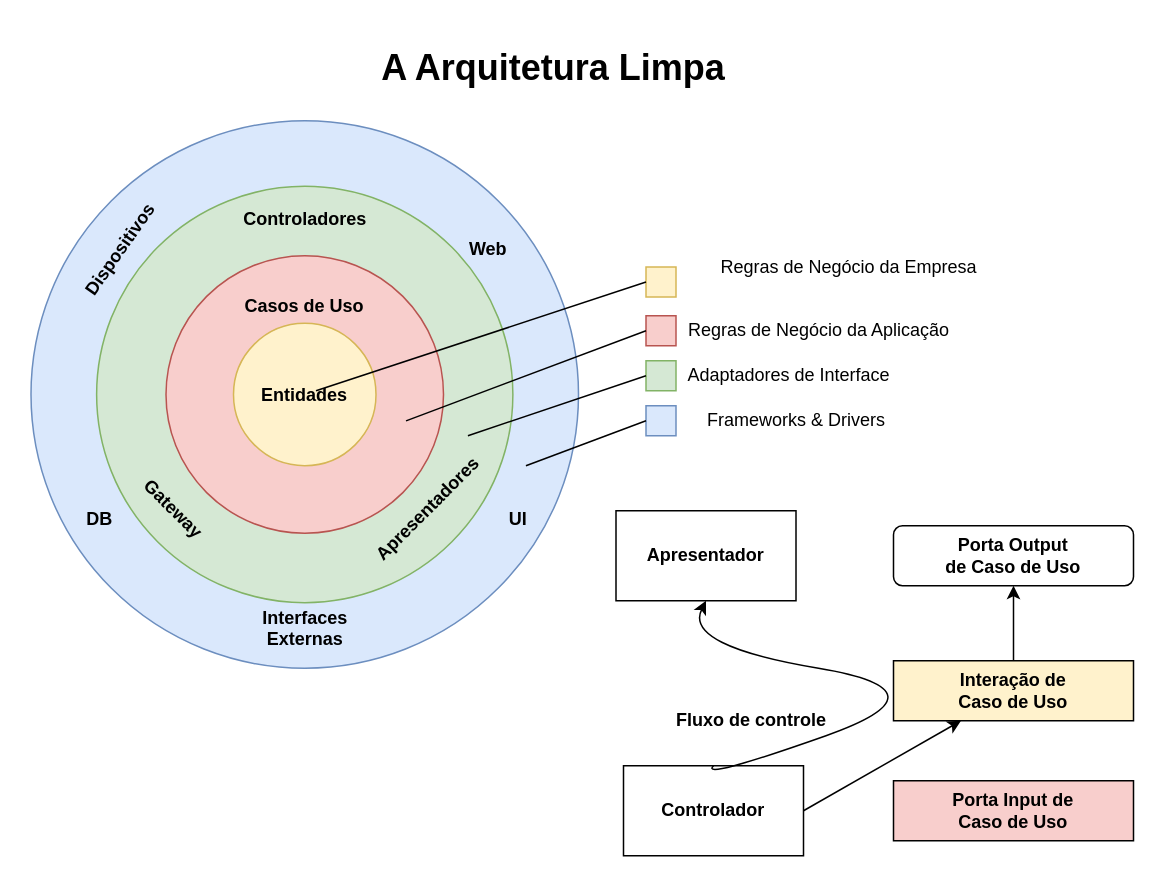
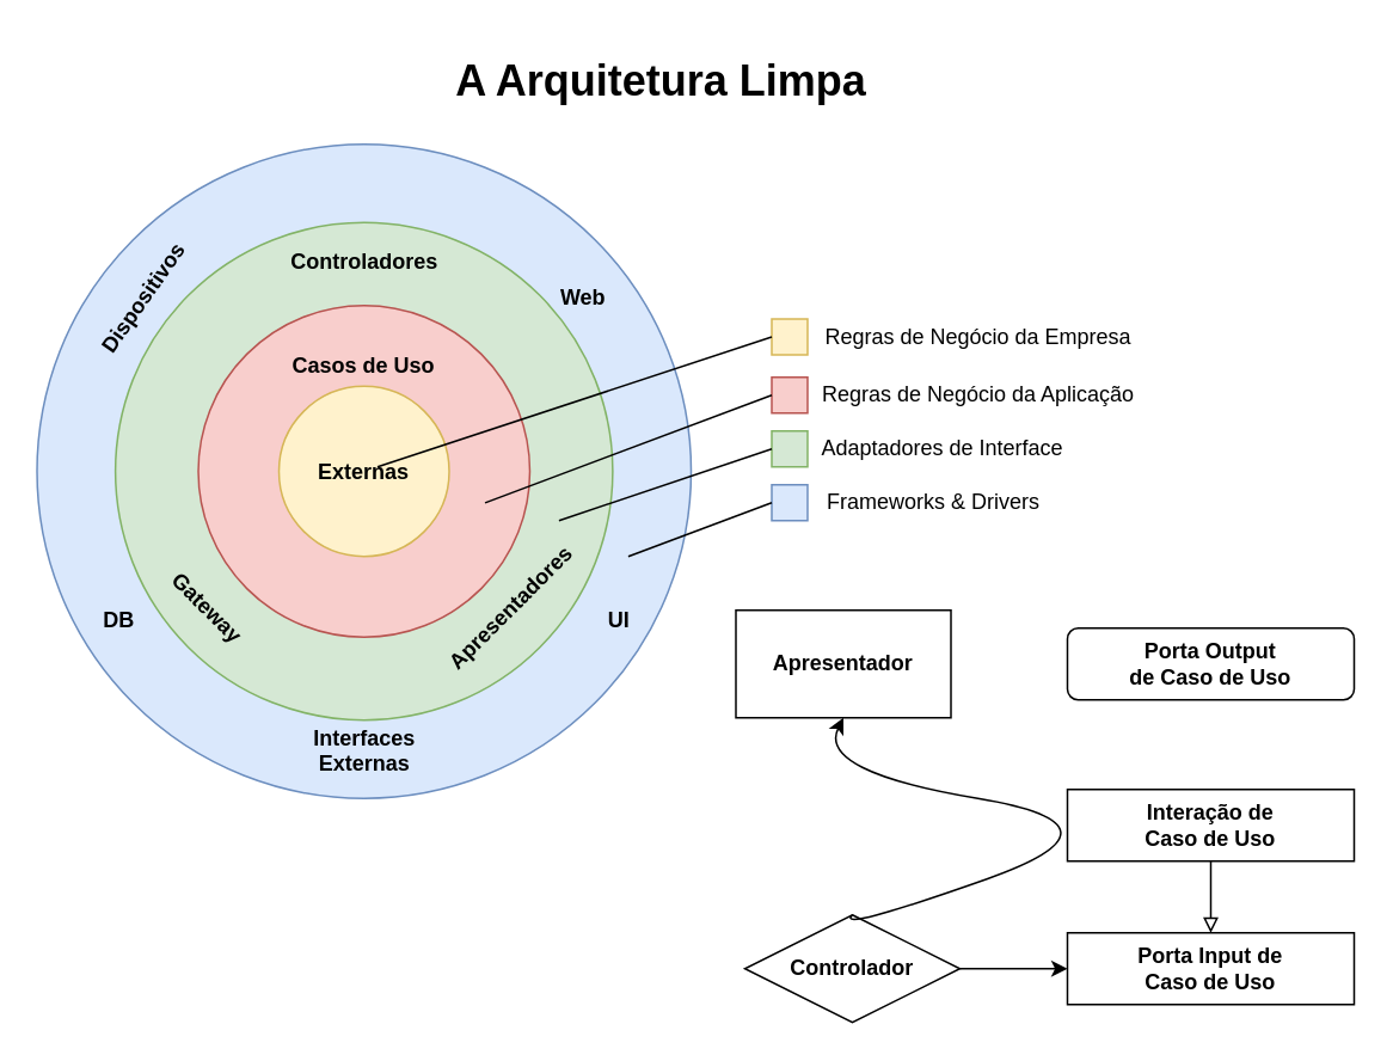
- <mxCell id="16" value="Regras de Negócio da Empresa" style="text;html=1;align=center;verticalAlign=middle;resizable=0;points=[];autosize=1;strokeColor=none;fillColor=none;" vertex="1" parent="1"><mxGeometry x="470" y="167.5" width="190" height="20" as="geometry" /></mxCell>
+ <mxCell id="16" value="Regras de Negócio da Empresa" style="text;html=1;align=center;verticalAlign=middle;resizable=0;points=[];autosize=1;strokeColor=none;fillColor=none;" vertex="1" parent="1"><mxGeometry x="450" y="177.5" width="190" height="20" as="geometry" /></mxCell>
- <mxCell id="5" value="&lt;b&gt;Entidades&lt;/b&gt;" style="ellipse;whiteSpace=wrap;html=1;aspect=fixed;fillColor=#fff2cc;strokeColor=#d6b656;" vertex="1" parent="1"><mxGeometry x="155" y="215" width="95" height="95" as="geometry" /></mxCell>
+ <mxCell id="5" value="&lt;b&gt;Externas&lt;/b&gt;" style="ellipse;whiteSpace=wrap;html=1;aspect=fixed;fillColor=#fff2cc;strokeColor=#d6b656;" vertex="1" parent="1"><mxGeometry x="155" y="215" width="95" height="95" as="geometry" /></mxCell>
- <mxCell id="22" value="Frameworks &amp;amp; Drivers" style="text;html=1;align=center;verticalAlign=middle;resizable=0;points=[];autosize=1;strokeColor=none;fillColor=none;" vertex="1" parent="1"><mxGeometry x="460" y="270" width="140" height="20" as="geometry" /></mxCell>
+ <mxCell id="22" value="Frameworks &amp;amp; Drivers" style="text;html=1;align=center;verticalAlign=middle;resizable=0;points=[];autosize=1;strokeColor=none;fillColor=none;" vertex="1" parent="1"><mxGeometry x="450" y="270" width="140" height="20" as="geometry" /></mxCell>
- <mxCell id="34" value="" style="endArrow=classic;html=1;rounded=0;entryX=0.5;entryY=1;entryDx=0;entryDy=0;exitX=0.5;exitY=0;exitDx=0;exitDy=0;" edge="1" parent="1" source="29" target="28"><mxGeometry width="50" height="50" relative="1" as="geometry"><mxPoint x="395" y="550" as="sourcePoint" /><mxPoint x="445" y="500" as="targetPoint" /></mxGeometry></mxCell>
- <mxCell id="29" value="&lt;div&gt;&lt;b&gt;Interação de &lt;br&gt;&lt;/b&gt;&lt;/div&gt;&lt;div&gt;&lt;b&gt;Caso de Uso&lt;/b&gt;&lt;/div&gt;" style="rounded=0;whiteSpace=wrap;html=1;fillColor=#fff2cc;" vertex="1" parent="1"><mxGeometry x="595" y="440" width="160" height="40" as="geometry" /></mxCell>
+ <mxCell id="29" value="&lt;div&gt;&lt;b&gt;Interação de &lt;br&gt;&lt;/b&gt;&lt;/div&gt;&lt;div&gt;&lt;b&gt;Caso de Uso&lt;/b&gt;&lt;/div&gt;" style="rounded=0;whiteSpace=wrap;html=1;" vertex="1" parent="1"><mxGeometry x="595" y="440" width="160" height="40" as="geometry" /></mxCell>
- <mxCell id="36" value="&lt;b&gt;Fluxo de controle&lt;br&gt;&lt;/b&gt;" style="text;html=1;align=center;verticalAlign=middle;resizable=0;points=[];autosize=1;strokeColor=none;fillColor=none;" vertex="1" parent="1"><mxGeometry x="445" y="470" width="110" height="20" as="geometry" /></mxCell>
+ <mxCell id="33" value="" style="endArrow=block;html=1;rounded=0;entryX=0.5;entryY=0;entryDx=0;entryDy=0;exitX=0.5;exitY=1;exitDx=0;exitDy=0;endFill=0;" edge="1" parent="1" source="29" target="30"><mxGeometry width="50" height="50" relative="1" as="geometry"><mxPoint x="395" y="550" as="sourcePoint" /><mxPoint x="445" y="500" as="targetPoint" /></mxGeometry></mxCell>
- <mxCell id="32" value="" style="endArrow=classic;html=1;rounded=0;exitX=1;exitY=0.5;exitDx=0;exitDy=0;" edge="1" parent="1" source="31" target="29"><mxGeometry width="50" height="50" relative="1" as="geometry"><mxPoint x="395" y="550" as="sourcePoint" /><mxPoint x="445" y="500" as="targetPoint" /></mxGeometry></mxCell>
+ <mxCell id="32" value="" style="endArrow=classic;html=1;rounded=0;exitX=1;exitY=0.5;exitDx=0;exitDy=0;entryX=0;entryY=0.5;entryDx=0;entryDy=0;" edge="1" parent="1" source="31" target="30"><mxGeometry width="50" height="50" relative="1" as="geometry"><mxPoint x="395" y="550" as="sourcePoint" /><mxPoint x="445" y="500" as="targetPoint" /></mxGeometry></mxCell>
- <mxCell id="31" value="&lt;b&gt;Controlador&lt;/b&gt;" style="rounded=0;whiteSpace=wrap;html=1;" vertex="1" parent="1"><mxGeometry x="415" y="510" width="120" height="60" as="geometry" /></mxCell>
+ <mxCell id="31" value="&lt;b&gt;Controlador&lt;/b&gt;" style="rhombus;whiteSpace=wrap;html=1;" vertex="1" parent="1"><mxGeometry x="415" y="510" width="120" height="60" as="geometry" /></mxCell>
- <mxCell id="30" value="&lt;div&gt;&lt;b&gt;Porta Input de &lt;br&gt;&lt;/b&gt;&lt;/div&gt;&lt;div&gt;&lt;b&gt;Caso de Uso&lt;br&gt;&lt;/b&gt;&lt;/div&gt;" style="rounded=0;whiteSpace=wrap;html=1;fillColor=#f8cecc;" vertex="1" parent="1"><mxGeometry x="595" y="520" width="160" height="40" as="geometry" /></mxCell>
+ <mxCell id="30" value="&lt;div&gt;&lt;b&gt;Porta Input de &lt;br&gt;&lt;/b&gt;&lt;/div&gt;&lt;div&gt;&lt;b&gt;Caso de Uso&lt;br&gt;&lt;/b&gt;&lt;/div&gt;" style="rounded=0;whiteSpace=wrap;html=1;" vertex="1" parent="1"><mxGeometry x="595" y="520" width="160" height="40" as="geometry" /></mxCell>
